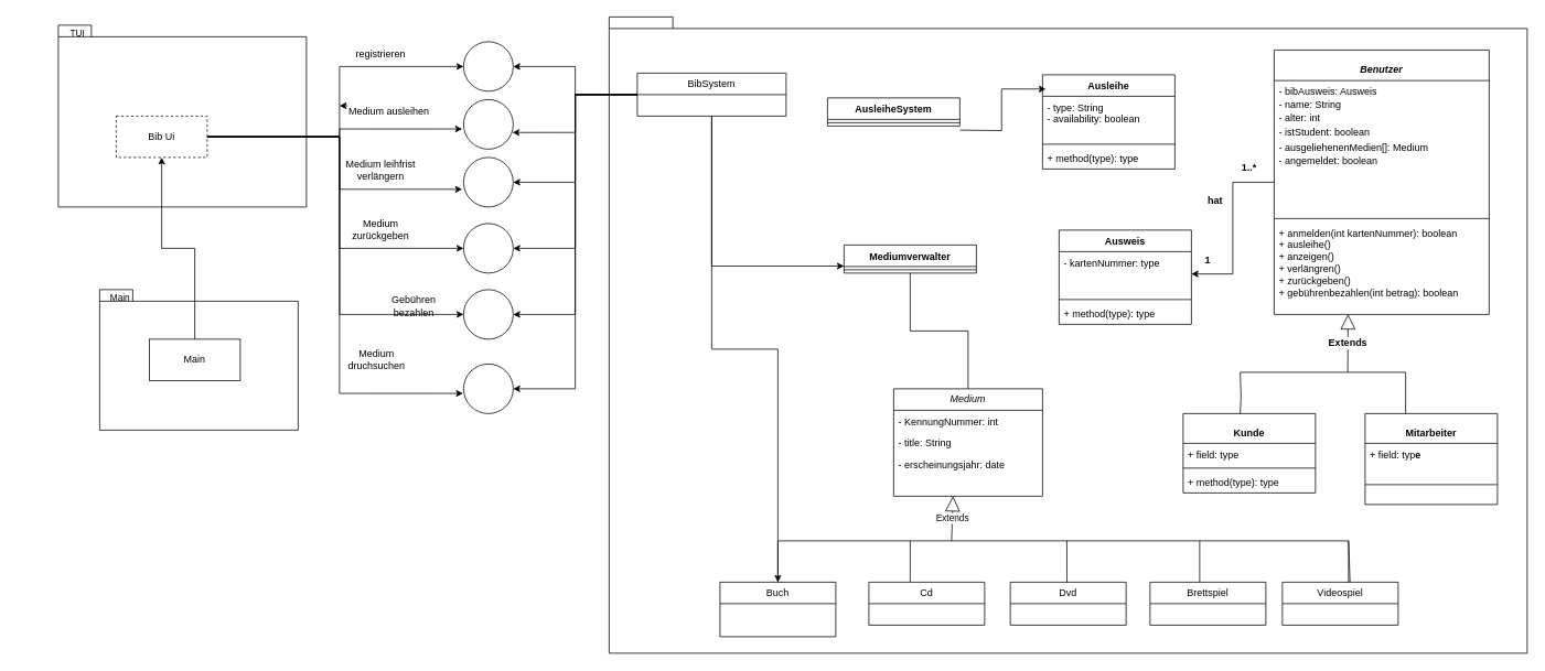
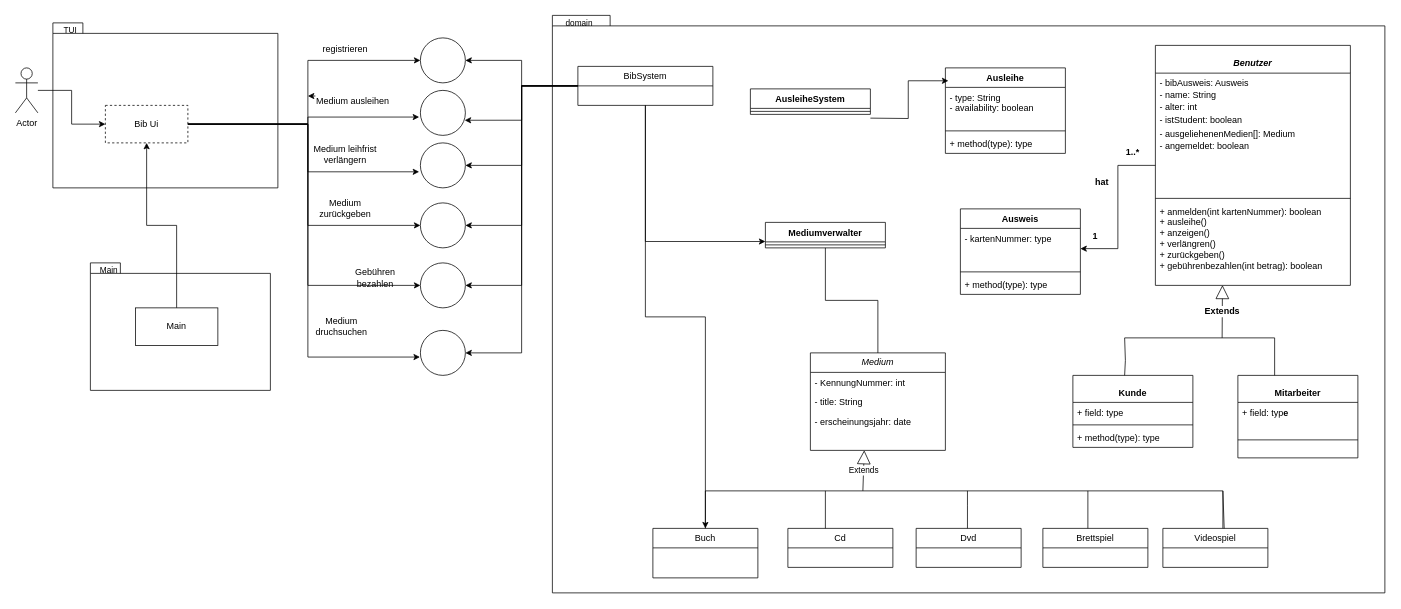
+ <mxCell id="18" value="&lt;font style=&quot;font-size: 11px;&quot;&gt;domain&lt;/font&gt;" style="text;html=1;align=center;verticalAlign=middle;whiteSpace=wrap;rounded=0;" parent="1" vertex="1"><mxGeometry x="737" y="20" width="70" height="20" as="geometry" /></mxCell>
+ <mxCell id="4" value="Actor" style="shape=umlActor;verticalLabelPosition=bottom;verticalAlign=top;html=1;outlineConnect=0;" parent="1" vertex="1"><mxGeometry x="20" y="90" width="30" height="60" as="geometry" /></mxCell>
+ <mxCell id="3" style="edgeStyle=orthogonalEdgeStyle;rounded=0;orthogonalLoop=1;jettySize=auto;html=1;" parent="1" source="4" target="5" edge="1"><mxGeometry relative="1" as="geometry" /></mxCell>
